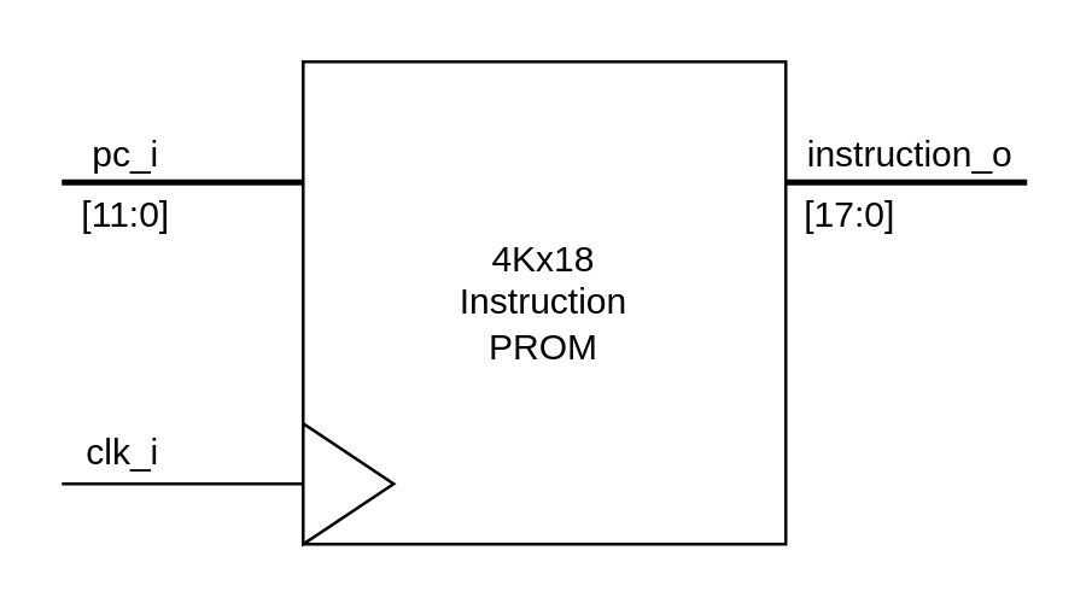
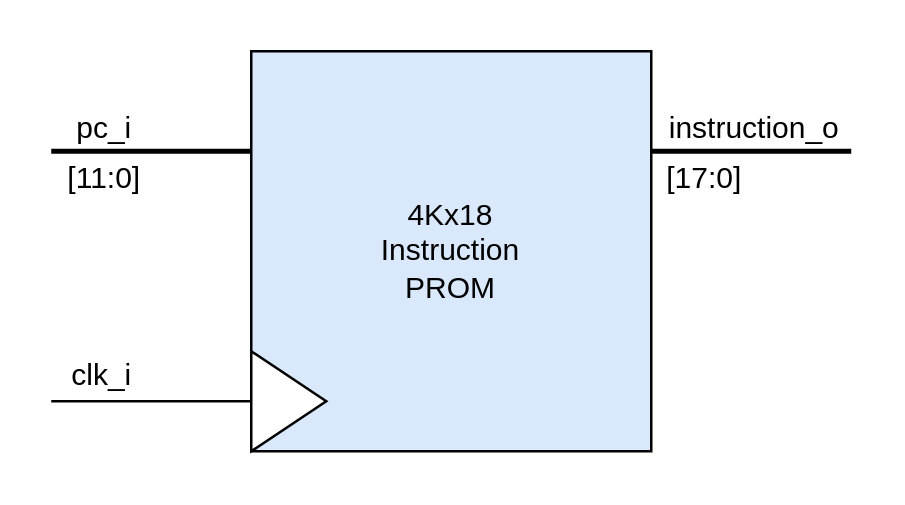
- <mxCell id="8" value="4Kx18&lt;br&gt;Instruction&lt;br&gt;PROM" style="rounded=0;whiteSpace=wrap;html=1;" parent="1" vertex="1"><mxGeometry x="100" y="20" width="160" height="160" as="geometry" /></mxCell>
+ <mxCell id="8" value="4Kx18&lt;br&gt;Instruction&lt;br&gt;PROM" style="rounded=0;whiteSpace=wrap;html=1;fillColor=#dae8fc;" parent="1" vertex="1"><mxGeometry x="100" y="20" width="160" height="160" as="geometry" /></mxCell>
